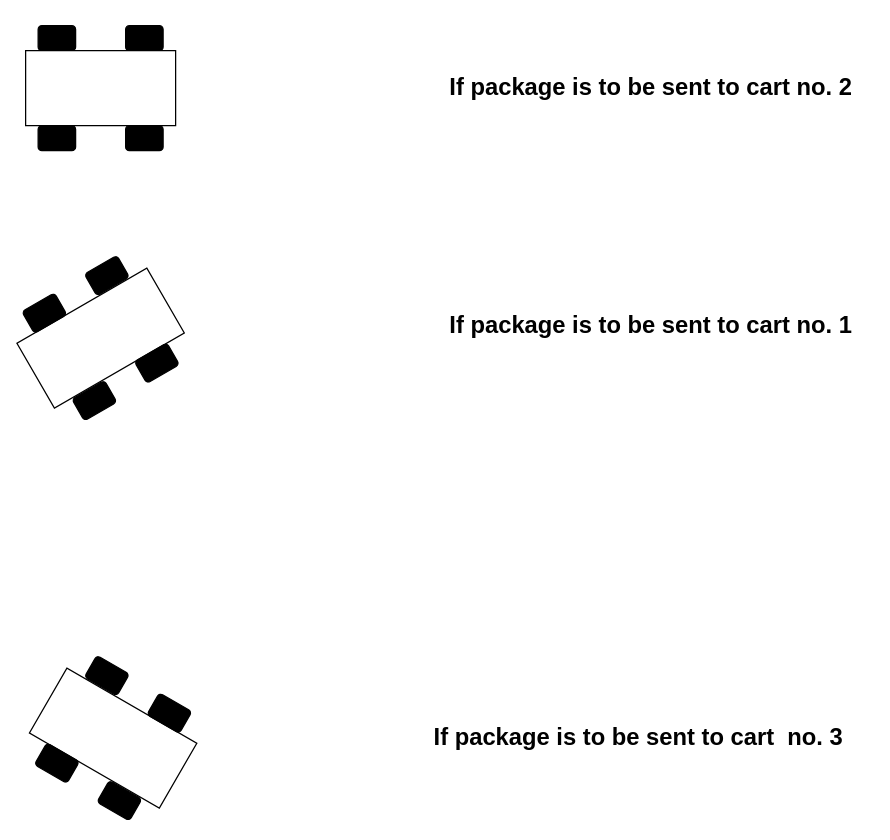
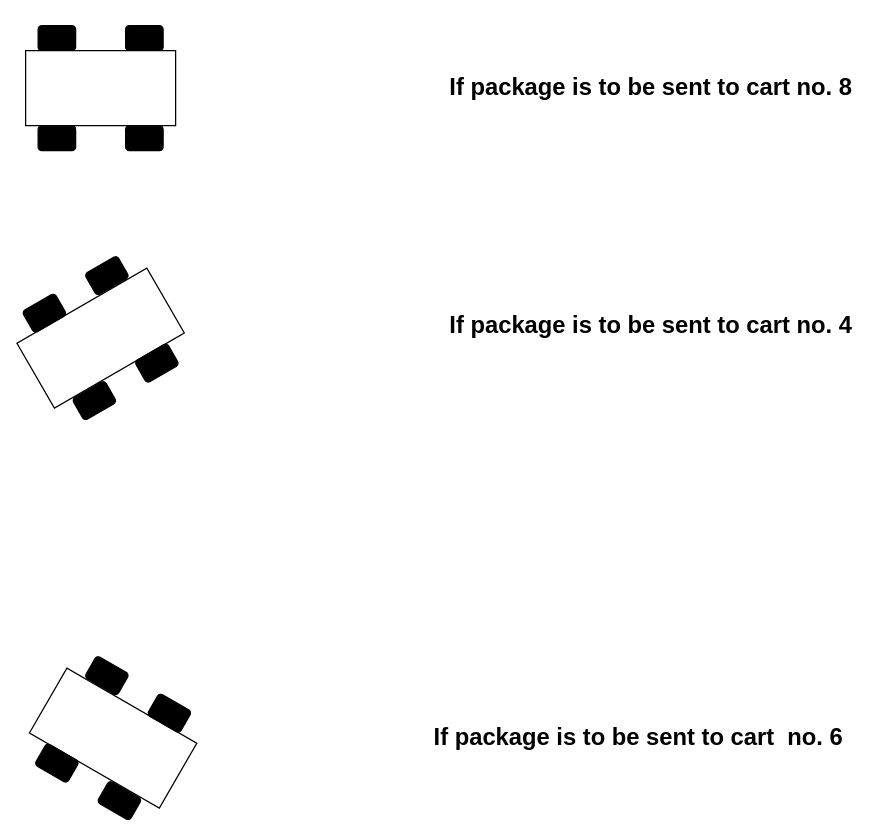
- <mxCell id="7" value="&lt;h5 style=&quot;font-size: 19px&quot;&gt;If package is to be sent to cart no. 2&lt;/h5&gt;" style="text;html=1;align=center;verticalAlign=middle;resizable=0;points=[];autosize=1;" vertex="1" parent="1"><mxGeometry x="350" y="30" width="340" height="80" as="geometry" /></mxCell>
+ <mxCell id="7" value="&lt;h5 style=&quot;font-size: 19px&quot;&gt;If package is to be sent to cart no. 8&lt;/h5&gt;" style="text;html=1;align=center;verticalAlign=middle;resizable=0;points=[];autosize=1;" vertex="1" parent="1"><mxGeometry x="350" y="30" width="340" height="80" as="geometry" /></mxCell>
- <mxCell id="13" value="&lt;font style=&quot;font-size: 19px&quot;&gt;&lt;b&gt;If package is to be sent to cart no. 1&lt;/b&gt;&lt;/font&gt;" style="text;html=1;align=center;verticalAlign=middle;resizable=0;points=[];autosize=1;" vertex="1" parent="1"><mxGeometry x="350" y="250" width="340" height="20" as="geometry" /></mxCell>
+ <mxCell id="13" value="&lt;font style=&quot;font-size: 19px&quot;&gt;&lt;b&gt;If package is to be sent to cart no. 4&lt;/b&gt;&lt;/font&gt;" style="text;html=1;align=center;verticalAlign=middle;resizable=0;points=[];autosize=1;" vertex="1" parent="1"><mxGeometry x="350" y="250" width="340" height="20" as="geometry" /></mxCell>
- <mxCell id="19" value="&lt;font style=&quot;font-size: 19px&quot;&gt;&lt;b&gt;If package is to be sent to cart&amp;nbsp; no. 3&lt;/b&gt;&lt;/font&gt;" style="text;html=1;align=center;verticalAlign=middle;resizable=0;points=[];autosize=1;" vertex="1" parent="1"><mxGeometry x="340" y="580" width="340" height="20" as="geometry" /></mxCell>
+ <mxCell id="19" value="&lt;font style=&quot;font-size: 19px&quot;&gt;&lt;b&gt;If package is to be sent to cart&amp;nbsp; no. 6&lt;/b&gt;&lt;/font&gt;" style="text;html=1;align=center;verticalAlign=middle;resizable=0;points=[];autosize=1;" vertex="1" parent="1"><mxGeometry x="340" y="580" width="340" height="20" as="geometry" /></mxCell>
